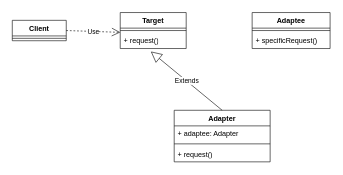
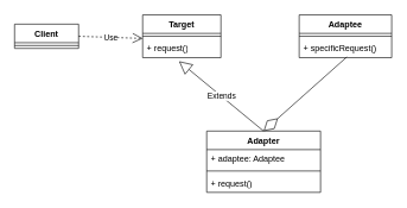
+ <mxCell id="16" value="" style="endArrow=diamondThin;endFill=0;endSize=24;html=1;rounded=0;exitX=0.515;exitY=0.962;exitDx=0;exitDy=0;exitPerimeter=0;entryX=0.5;entryY=0;entryDx=0;entryDy=0;" parent="1" source="9" target="11" edge="1"><mxGeometry width="160" relative="1" as="geometry"><mxPoint x="160" y="493" as="sourcePoint" /><mxPoint x="320" y="493" as="targetPoint" /></mxGeometry></mxCell>
- <mxCell id="12" value="+ adaptee: Adapter" style="text;strokeColor=none;fillColor=none;align=left;verticalAlign=top;spacingLeft=4;spacingRight=4;overflow=hidden;rotatable=0;points=[[0,0.5],[1,0.5]];portConstraint=eastwest;whiteSpace=wrap;html=1;" parent="11" vertex="1"><mxGeometry y="26" width="160" height="26" as="geometry" /></mxCell>
+ <mxCell id="12" value="+ adaptee: Adaptee" style="text;strokeColor=none;fillColor=none;align=left;verticalAlign=top;spacingLeft=4;spacingRight=4;overflow=hidden;rotatable=0;points=[[0,0.5],[1,0.5]];portConstraint=eastwest;whiteSpace=wrap;html=1;" parent="11" vertex="1"><mxGeometry y="26" width="160" height="26" as="geometry" /></mxCell>
